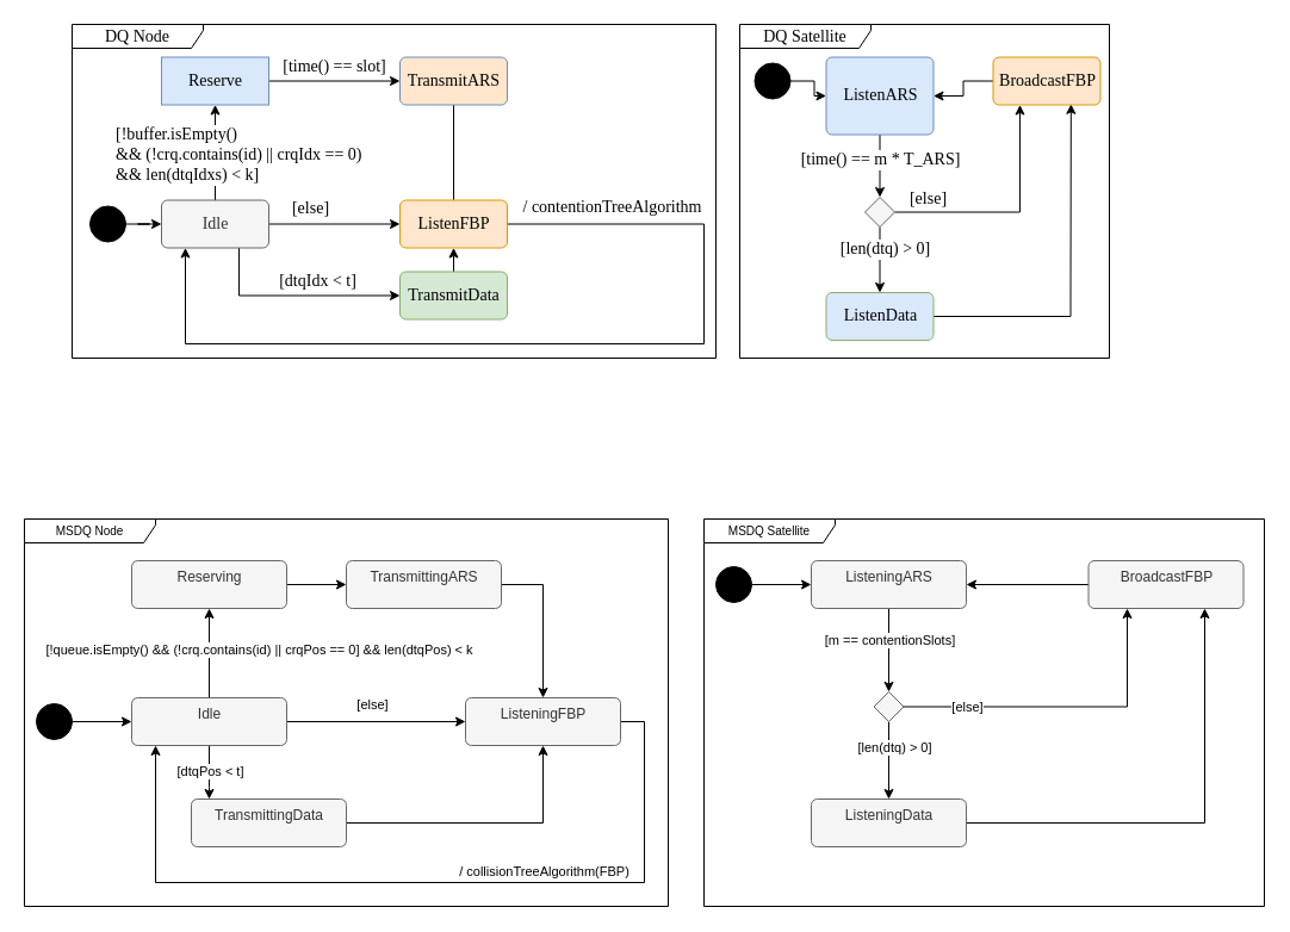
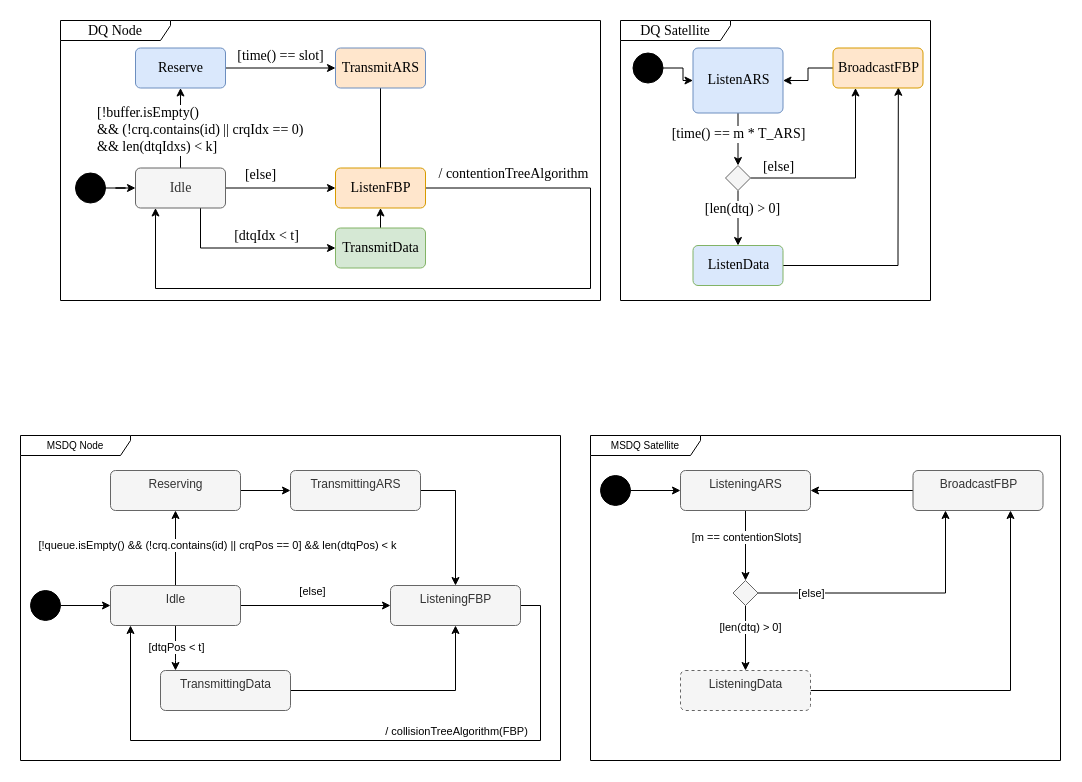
- <mxCell id="50" value="Reserve" style="html=1;align=center;verticalAlign=middle;absoluteArcSize=1;arcSize=10;dashed=0;fillColor=#dae8fc;strokeColor=#6c8ebf;fontFamily=Times New Roman;fontSize=14;rounded=0;" vertex="1" parent="1"><mxGeometry x="135" y="47.5" width="90" height="40" as="geometry" /></mxCell>
+ <mxCell id="50" value="Reserve" style="html=1;align=center;verticalAlign=middle;rounded=1;absoluteArcSize=1;arcSize=10;dashed=0;fillColor=#dae8fc;strokeColor=#6c8ebf;fontFamily=Times New Roman;fontSize=14;" vertex="1" parent="1"><mxGeometry x="135" y="47.5" width="90" height="40" as="geometry" /></mxCell>
- <mxCell id="28" value="ListeningData" style="html=1;align=center;verticalAlign=top;rounded=1;absoluteArcSize=1;arcSize=10;dashed=0;fillColor=#f5f5f5;fontColor=#333333;strokeColor=#666666;" parent="1" vertex="1"><mxGeometry x="680" y="670" width="130" height="40" as="geometry" /></mxCell>
+ <mxCell id="28" value="ListeningData" style="html=1;align=center;verticalAlign=top;rounded=1;absoluteArcSize=1;arcSize=10;dashed=1;fillColor=#f5f5f5;fontColor=#333333;strokeColor=#666666;" parent="1" vertex="1"><mxGeometry x="680" y="670" width="130" height="40" as="geometry" /></mxCell>
